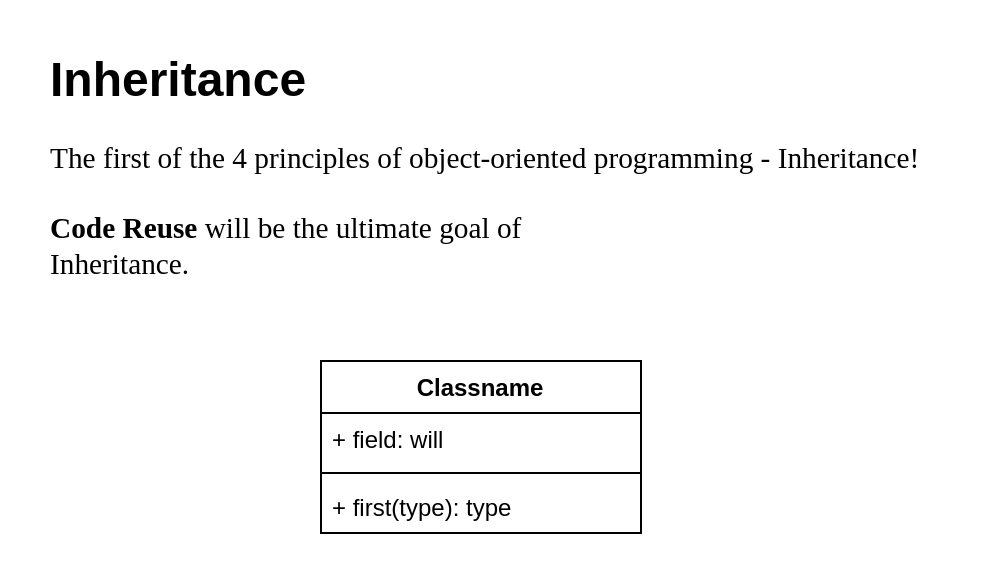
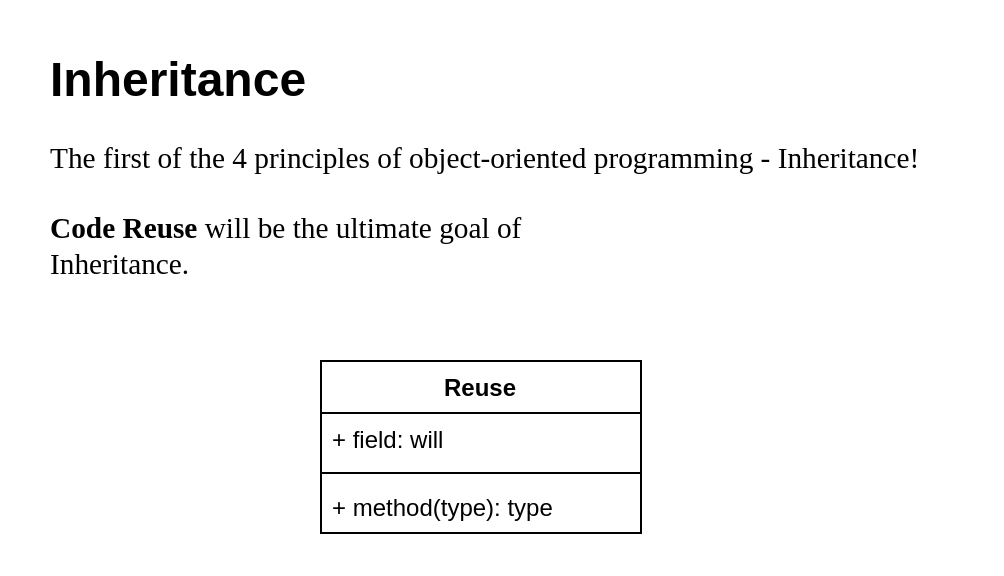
- <mxCell id="3" value="Classname" style="swimlane;fontStyle=1;align=center;verticalAlign=top;childLayout=stackLayout;horizontal=1;startSize=26;horizontalStack=0;resizeParent=1;resizeParentMax=0;resizeLast=0;collapsible=1;marginBottom=0;" vertex="1" parent="1"><mxGeometry x="160" y="180" width="160" height="86" as="geometry"><mxRectangle x="180" y="170" width="100" height="30" as="alternateBounds" /></mxGeometry></mxCell>
+ <mxCell id="3" value="Reuse" style="swimlane;fontStyle=1;align=center;verticalAlign=top;childLayout=stackLayout;horizontal=1;startSize=26;horizontalStack=0;resizeParent=1;resizeParentMax=0;resizeLast=0;collapsible=1;marginBottom=0;" vertex="1" parent="1"><mxGeometry x="160" y="180" width="160" height="86" as="geometry"><mxRectangle x="180" y="170" width="100" height="30" as="alternateBounds" /></mxGeometry></mxCell>
- <mxCell id="6" value="+ first(type): type" style="text;strokeColor=none;fillColor=none;align=left;verticalAlign=top;spacingLeft=4;spacingRight=4;overflow=hidden;rotatable=0;points=[[0,0.5],[1,0.5]];portConstraint=eastwest;" vertex="1" parent="3"><mxGeometry y="60" width="160" height="26" as="geometry" /></mxCell>
+ <mxCell id="6" value="+ method(type): type" style="text;strokeColor=none;fillColor=none;align=left;verticalAlign=top;spacingLeft=4;spacingRight=4;overflow=hidden;rotatable=0;points=[[0,0.5],[1,0.5]];portConstraint=eastwest;" vertex="1" parent="3"><mxGeometry y="60" width="160" height="26" as="geometry" /></mxCell>
